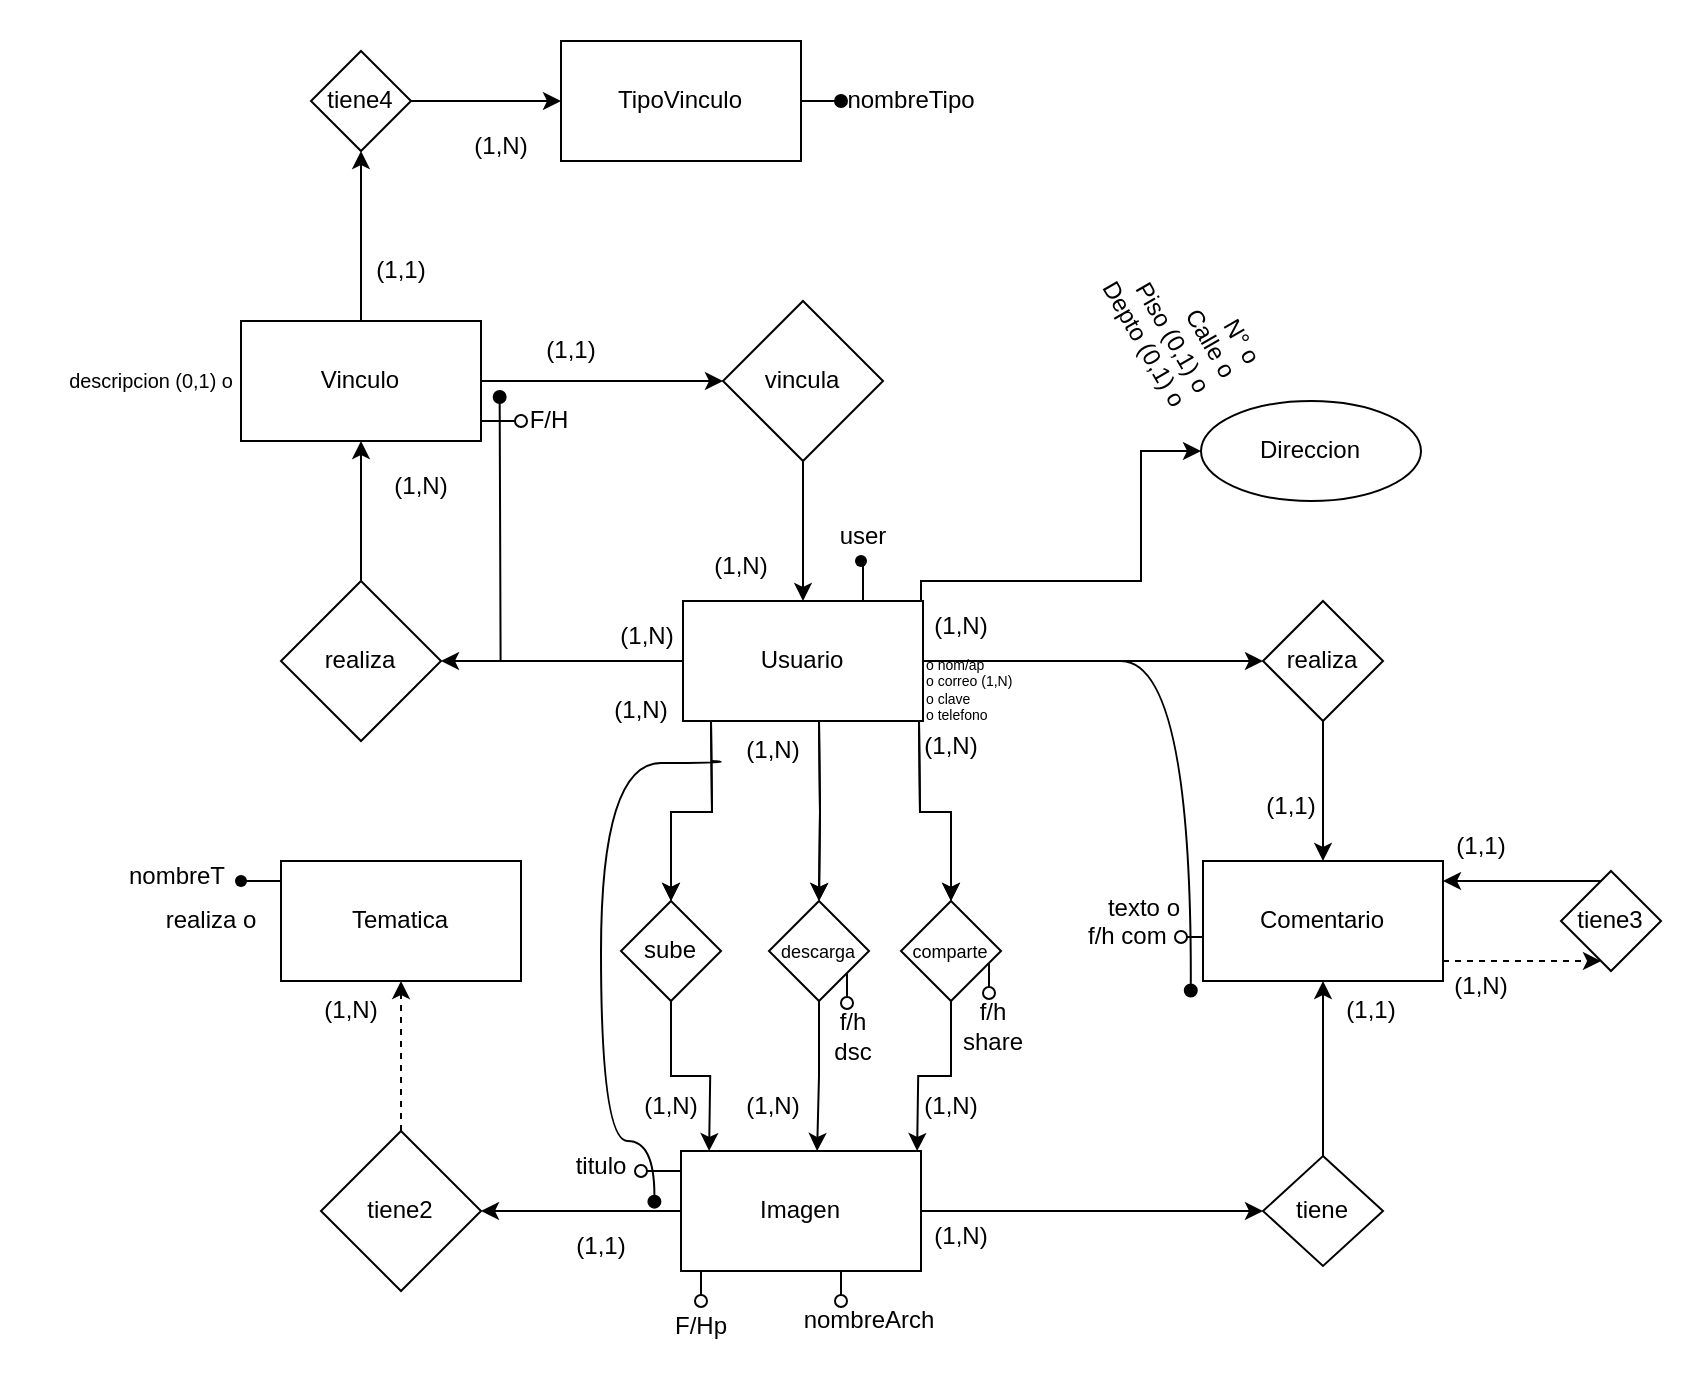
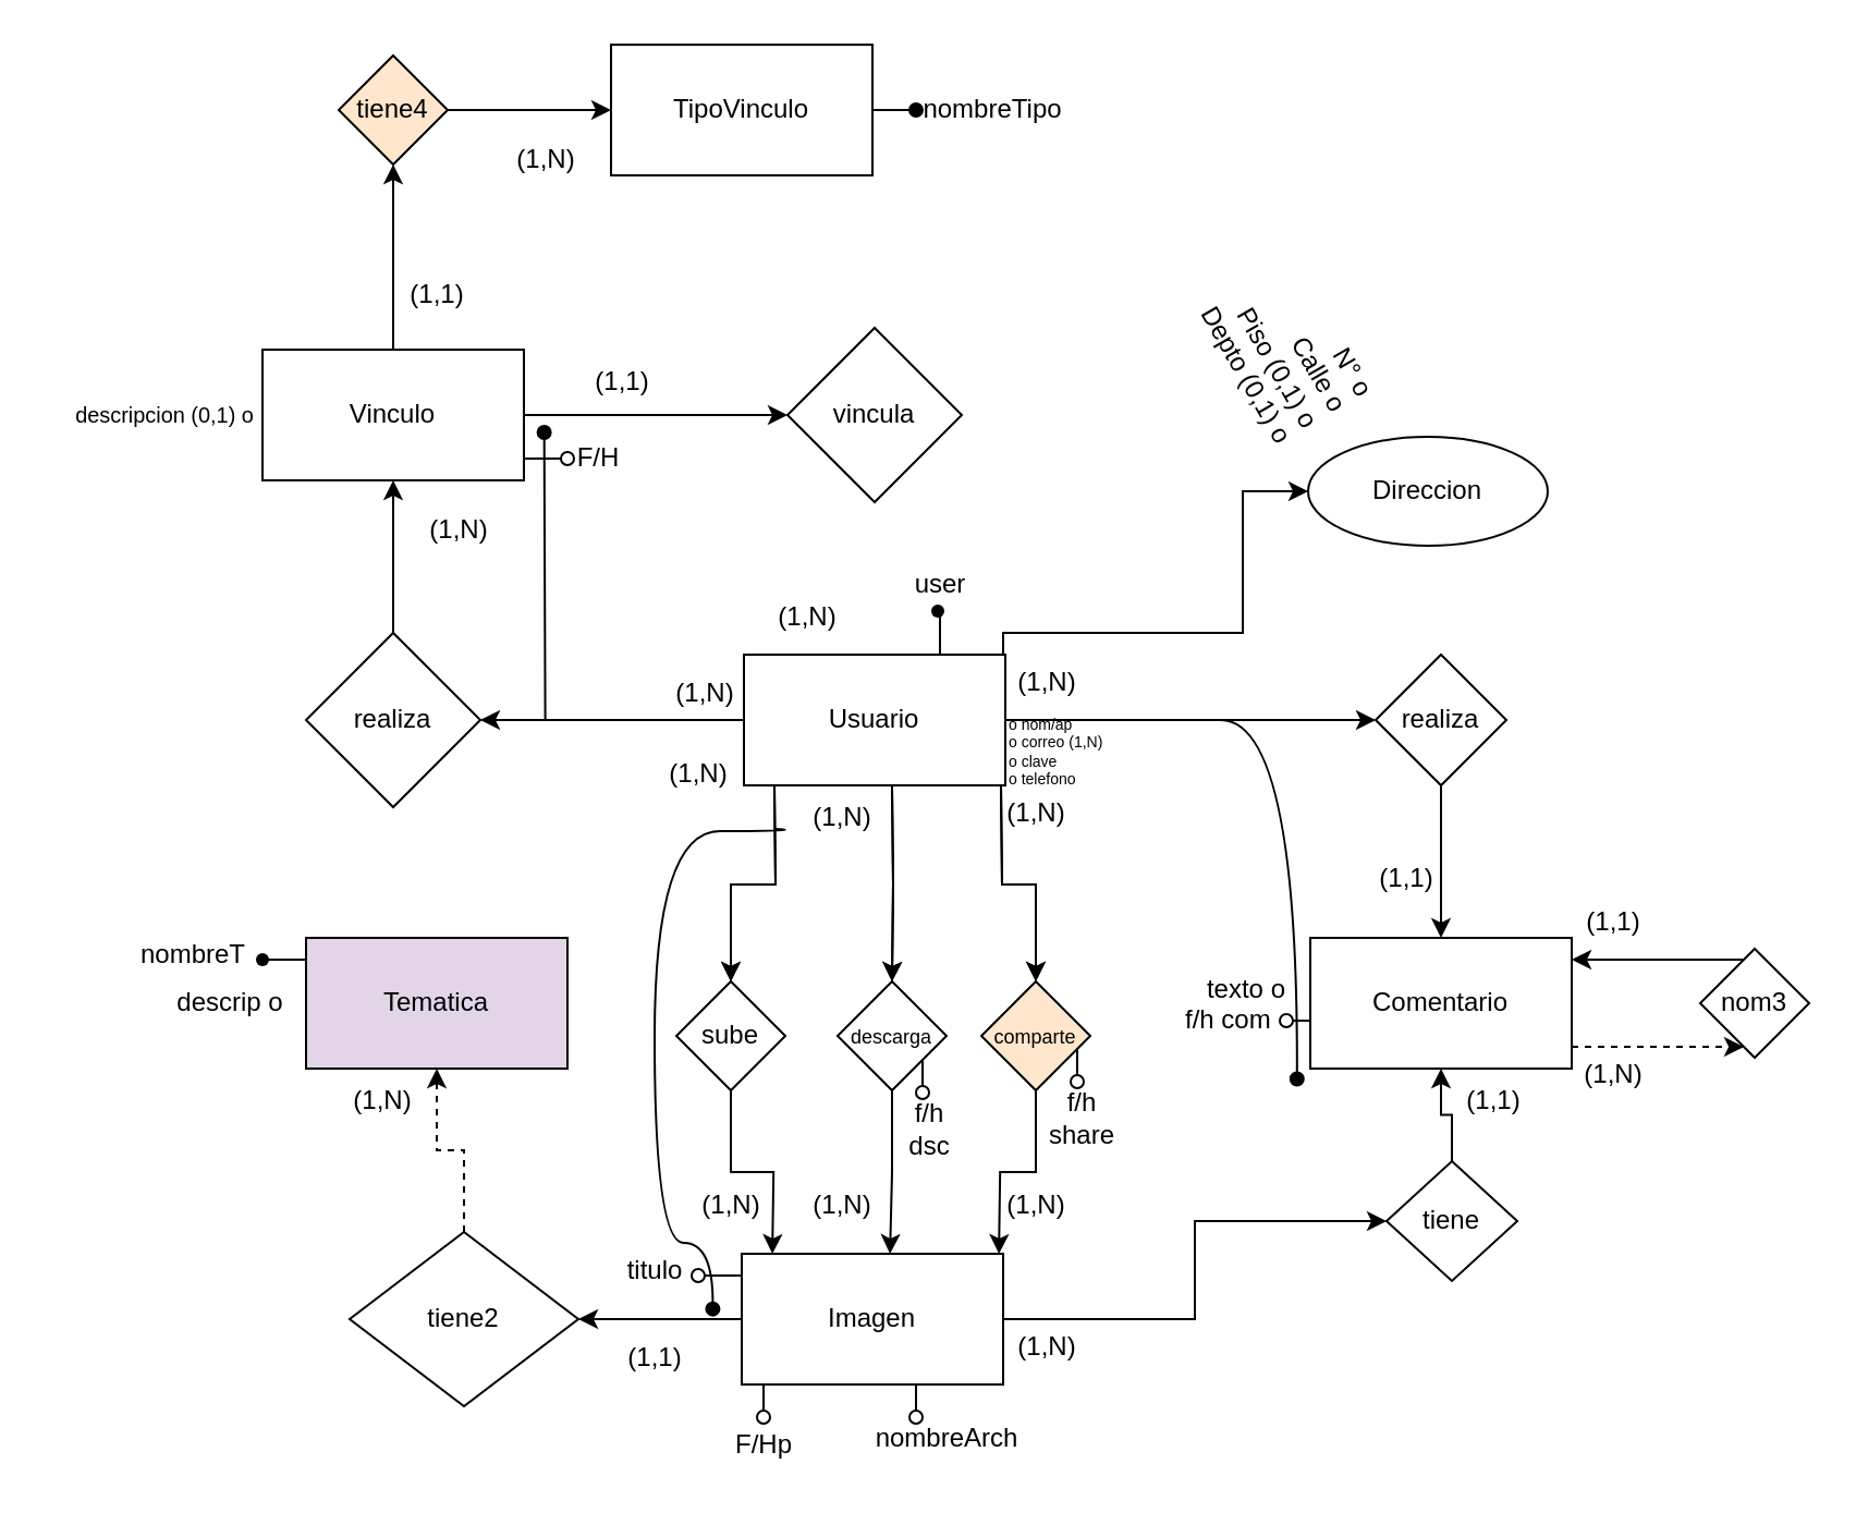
- <mxCell id="68" value="tiene4" style="rhombus;whiteSpace=wrap;html=1;rounded=0;" vertex="1" parent="1"><mxGeometry x="155" y="25" width="50" height="50" as="geometry" /></mxCell>
+ <mxCell id="68" value="tiene4" style="rhombus;whiteSpace=wrap;html=1;rounded=0;fillColor=#ffe6cc;" vertex="1" parent="1"><mxGeometry x="155" y="25" width="50" height="50" as="geometry" /></mxCell>
- <mxCell id="26" style="edgeStyle=orthogonalEdgeStyle;rounded=0;orthogonalLoop=1;jettySize=auto;html=1;" edge="1" parent="1" source="27" target="8"><mxGeometry relative="1" as="geometry" /></mxCell>
- <mxCell id="84" value="realiza o" style="text;html=1;align=center;verticalAlign=middle;resizable=0;points=[];autosize=1;strokeColor=none;fillColor=none;" vertex="1" parent="1"><mxGeometry x="70" y="445" width="70" height="30" as="geometry" /></mxCell>
+ <mxCell id="84" value="descrip o" style="text;html=1;align=center;verticalAlign=middle;resizable=0;points=[];autosize=1;strokeColor=none;fillColor=none;" vertex="1" parent="1"><mxGeometry x="70" y="445" width="70" height="30" as="geometry" /></mxCell>
- <mxCell id="30" value="Tematica" style="whiteSpace=wrap;html=1;rounded=0;" vertex="1" parent="1"><mxGeometry x="140" y="430" width="120" height="60" as="geometry" /></mxCell>
+ <mxCell id="30" value="Tematica" style="whiteSpace=wrap;html=1;rounded=0;fillColor=#e1d5e7;" vertex="1" parent="1"><mxGeometry x="140" y="430" width="120" height="60" as="geometry" /></mxCell>
- <mxCell id="39" value="tiene3" style="rhombus;whiteSpace=wrap;html=1;rounded=0;" vertex="1" parent="1"><mxGeometry x="780" y="435" width="50" height="50" as="geometry" /></mxCell>
+ <mxCell id="39" value="nom3" style="rhombus;whiteSpace=wrap;html=1;rounded=0;" vertex="1" parent="1"><mxGeometry x="780" y="435" width="50" height="50" as="geometry" /></mxCell>
- <mxCell id="38" value="&lt;font style=&quot;font-size: 9px;&quot;&gt;comparte&lt;/font&gt;" style="rhombus;whiteSpace=wrap;html=1;rounded=0;" vertex="1" parent="1"><mxGeometry x="450" y="450" width="50" height="50" as="geometry" /></mxCell>
+ <mxCell id="38" value="&lt;font style=&quot;font-size: 9px;&quot;&gt;comparte&lt;/font&gt;" style="rhombus;whiteSpace=wrap;html=1;rounded=0;fillColor=#ffe6cc;" vertex="1" parent="1"><mxGeometry x="450" y="450" width="50" height="50" as="geometry" /></mxCell>
- <mxCell id="29" value="tiene2" style="rhombus;whiteSpace=wrap;html=1;rounded=0;" vertex="1" parent="1"><mxGeometry x="160" y="565" width="80" height="80" as="geometry" /></mxCell>
+ <mxCell id="29" value="tiene2" style="rhombus;whiteSpace=wrap;html=1;rounded=0;" vertex="1" parent="1"><mxGeometry x="160" y="565" width="105" height="80" as="geometry" /></mxCell>
- <mxCell id="20" value="tiene" style="rhombus;whiteSpace=wrap;html=1;rounded=0;" vertex="1" parent="1"><mxGeometry x="631" y="577.5" width="60" height="55" as="geometry" /></mxCell>
+ <mxCell id="20" value="tiene" style="rhombus;whiteSpace=wrap;html=1;rounded=0;" vertex="1" parent="1"><mxGeometry x="636" y="532.5" width="60" height="55" as="geometry" /></mxCell>
